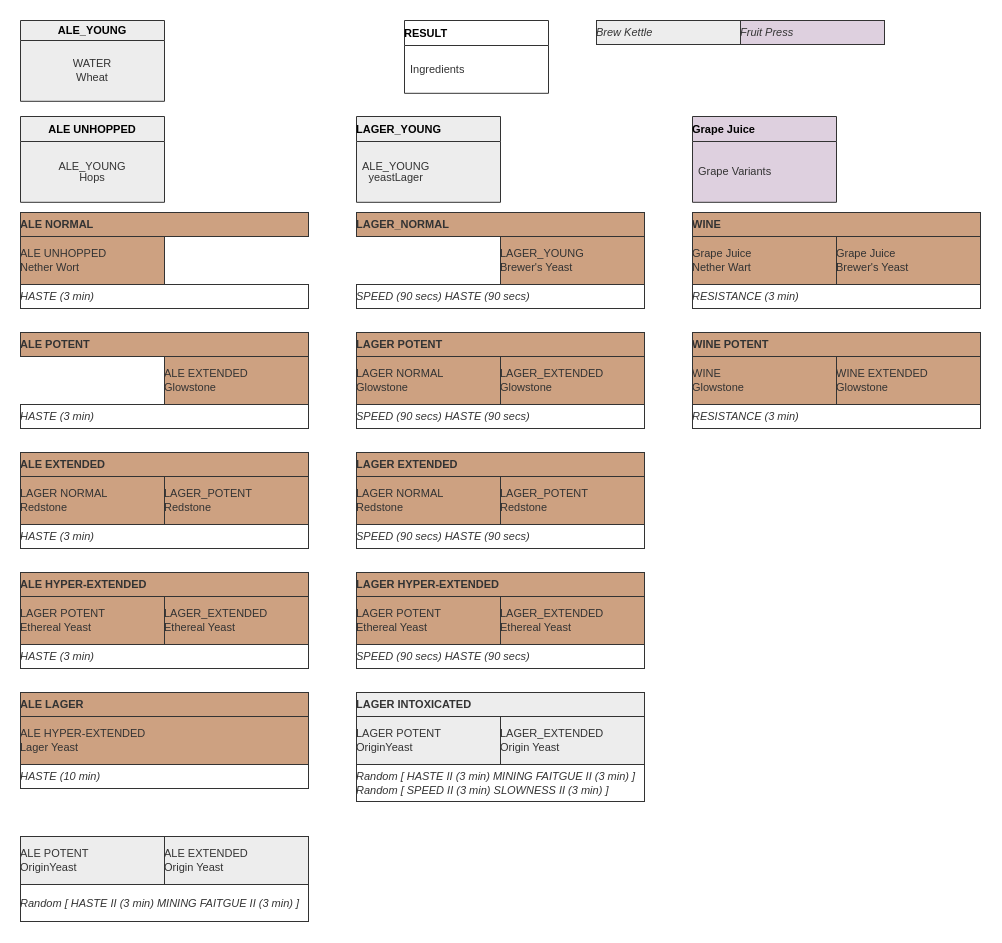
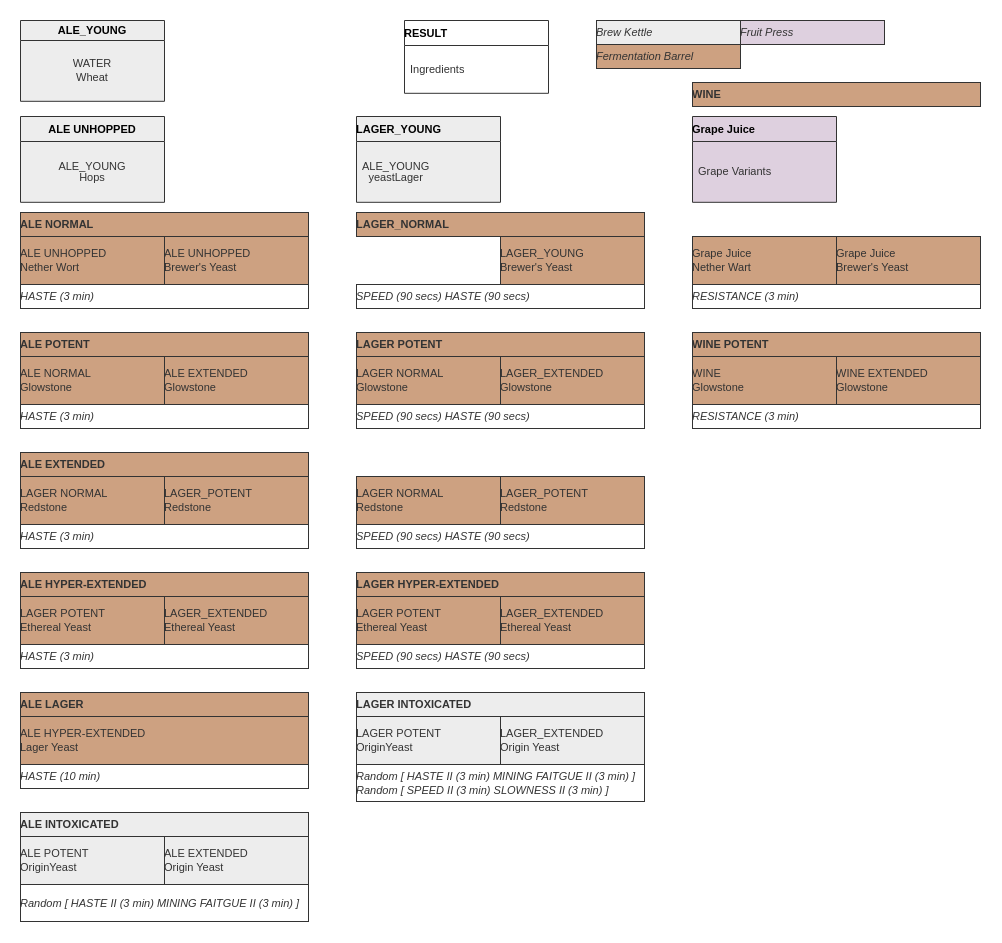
+ <mxCell id="21" value="Fermentation Barrel" style="html=1;overflow=block;whiteSpace=wrap;whiteSpace=wrap;fontSize=11;fontColor=#333333;fontStyle=2;align=center;whiteSpace=wrap;align=left;spacing=0;strokeColor=#333333;strokeOpacity=100;fillOpacity=70;fillColor=#b8794c;" vertex="1" zOrder="177.667" parent="1"><mxGeometry x="596" y="44" width="144" height="24" as="geometry" /></mxCell>
- <mxCell id="57" value="WINE" style="html=1;overflow=block;whiteSpace=wrap;whiteSpace=wrap;fontSize=11;fontColor=#333333;fontStyle=1;align=center;whiteSpace=wrap;align=left;spacing=0;strokeColor=#333333;strokeOpacity=100;fillOpacity=70;fillColor=#b8794c;" vertex="1" zOrder="240.667" parent="1"><mxGeometry x="692" y="212" width="288" height="24" as="geometry" /></mxCell>
+ <mxCell id="57" value="WINE" style="html=1;overflow=block;whiteSpace=wrap;whiteSpace=wrap;fontSize=11;fontColor=#333333;fontStyle=1;align=center;whiteSpace=wrap;align=left;spacing=0;strokeColor=#333333;strokeOpacity=100;fillOpacity=70;fillColor=#b8794c;" vertex="1" zOrder="240.667" parent="1"><mxGeometry x="692" y="82" width="288" height="24" as="geometry" /></mxCell>
+ <mxCell id="28" value="ALE UNHOPPED&#10;Brewer's Yeast" style="html=1;overflow=block;whiteSpace=wrap;whiteSpace=wrap;fontSize=11;fontColor=#333333;align=center;whiteSpace=wrap;align=left;spacing=0;strokeColor=#333333;strokeOpacity=100;fillOpacity=70;fillColor=#b8794c;" vertex="1" zOrder="182.667" parent="1"><mxGeometry x="164" y="236" width="144" height="48" as="geometry" /></mxCell>
+ <mxCell id="30" value="ALE NORMAL&#10;Glowstone" style="html=1;overflow=block;whiteSpace=wrap;whiteSpace=wrap;fontSize=11;fontColor=#333333;align=center;whiteSpace=wrap;align=left;spacing=0;strokeColor=#333333;strokeOpacity=100;fillOpacity=70;fillColor=#b8794c;" vertex="1" zOrder="184.667" parent="1"><mxGeometry x="20" y="356" width="144" height="48" as="geometry" /></mxCell>
- <mxCell id="9" value="LAGER EXTENDED" style="html=1;overflow=block;whiteSpace=wrap;whiteSpace=wrap;fontSize=11;fontColor=#333333;fontStyle=1;align=center;whiteSpace=wrap;align=left;spacing=0;strokeColor=#333333;strokeOpacity=100;fillOpacity=70;fillColor=#b8794c;" vertex="1" zOrder="166.667" parent="1"><mxGeometry x="356" y="452" width="288" height="24" as="geometry" /></mxCell>
+ <mxCell id="50" value="ALE INTOXICATED" style="html=1;overflow=block;whiteSpace=wrap;whiteSpace=wrap;fontSize=11;fontColor=#333333;fontStyle=1;align=center;whiteSpace=wrap;align=left;spacing=0;strokeColor=#333333;strokeOpacity=100;fillOpacity=70;fillColor=#e5e5e5;" vertex="1" zOrder="213.667" parent="1"><mxGeometry x="20" y="812" width="288" height="24" as="geometry" /></mxCell>
